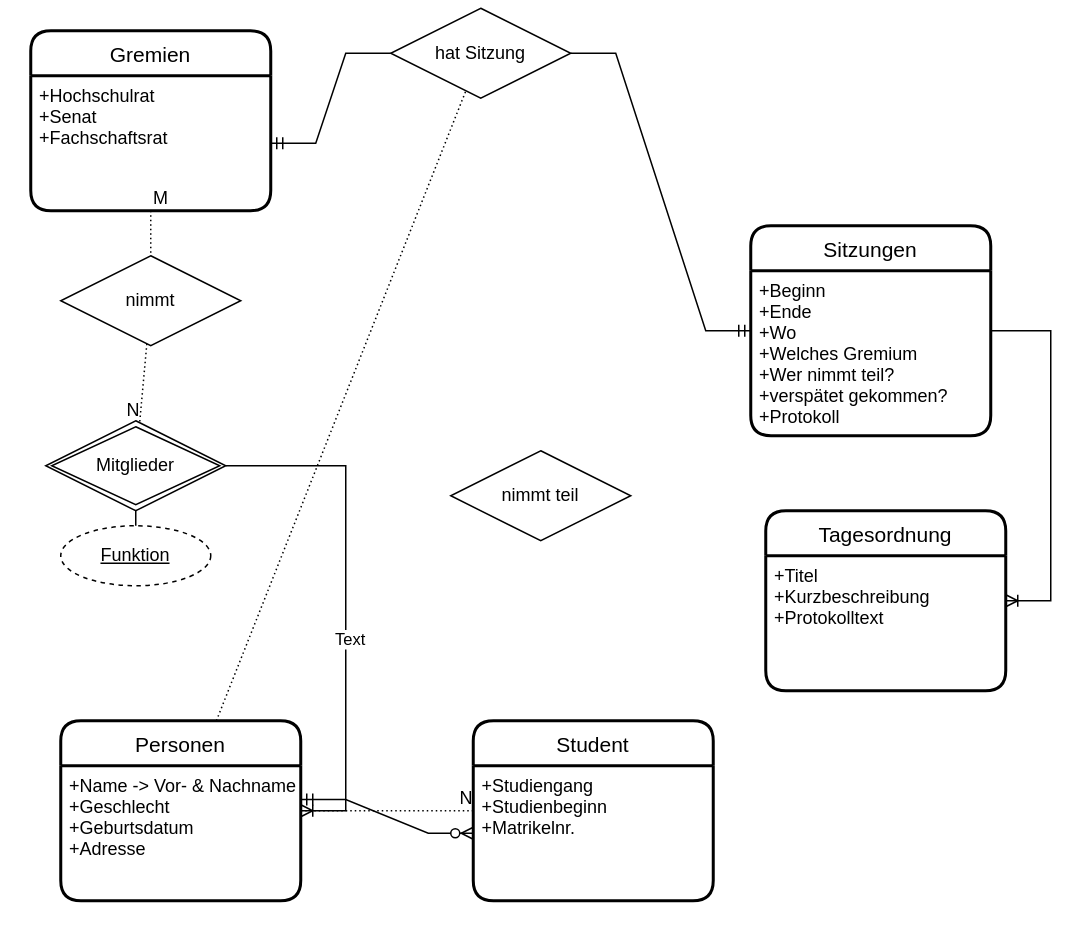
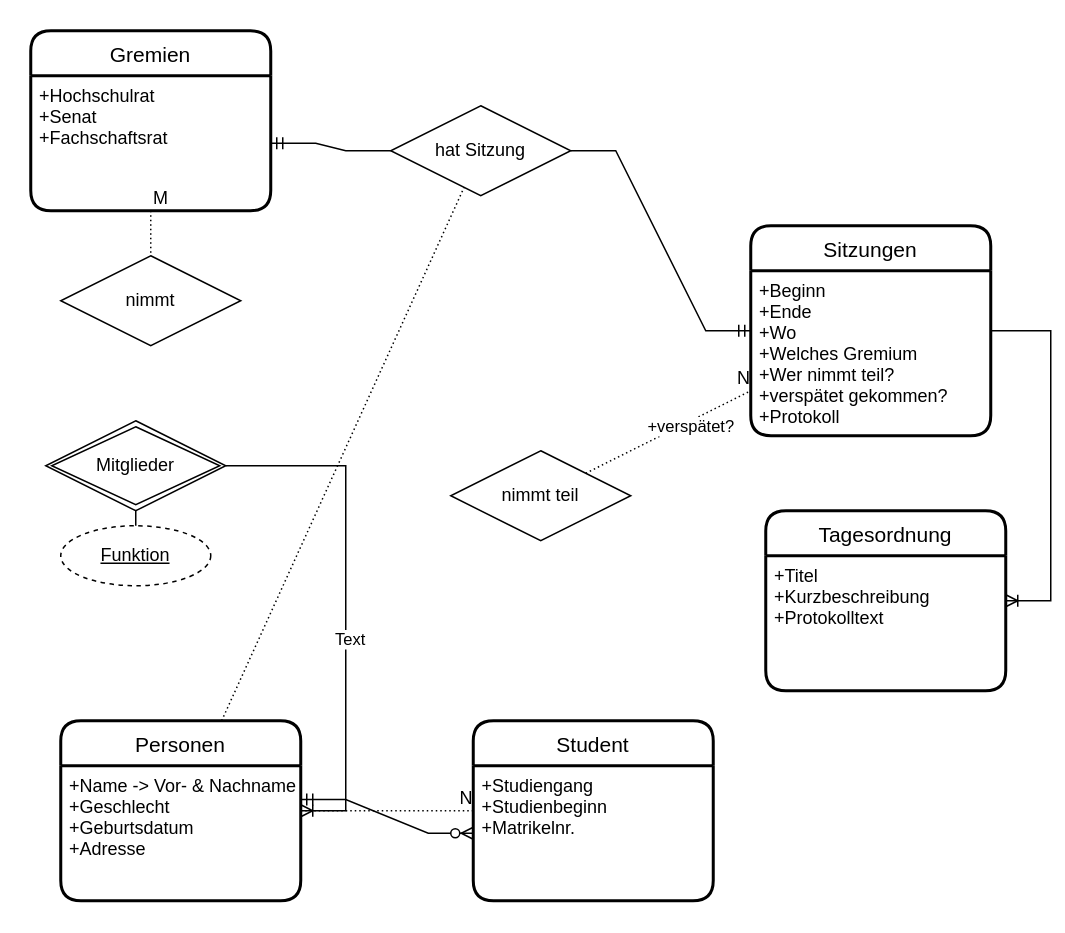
- <mxCell id="19" value="hat Sitzung" style="shape=rhombus;perimeter=rhombusPerimeter;whiteSpace=wrap;html=1;align=center;" vertex="1" parent="1"><mxGeometry x="260" y="5" width="120" height="60" as="geometry" /></mxCell>
+ <mxCell id="19" value="hat Sitzung" style="shape=rhombus;perimeter=rhombusPerimeter;whiteSpace=wrap;html=1;align=center;" vertex="1" parent="1"><mxGeometry x="260" y="70" width="120" height="60" as="geometry" /></mxCell>
- <mxCell id="21" value="" style="endArrow=none;html=1;rounded=0;dashed=1;dashPattern=1 2;startArrow=none;" edge="1" parent="1" source="23" target="29"><mxGeometry relative="1" as="geometry"><mxPoint x="310" y="280" as="sourcePoint" /><mxPoint x="100" y="280" as="targetPoint" /></mxGeometry></mxCell>
- <mxCell id="22" value="N" style="resizable=0;html=1;align=right;verticalAlign=bottom;" connectable="0" vertex="1" parent="21"><mxGeometry x="1" relative="1" as="geometry" /></mxCell>
+ <mxCell id="13" value="" style="endArrow=none;html=1;rounded=0;dashed=1;dashPattern=1 2;startArrow=none;" edge="1" parent="1" source="16" target="11"><mxGeometry relative="1" as="geometry"><mxPoint x="310" y="280" as="sourcePoint" /><mxPoint x="470" y="280" as="targetPoint" /></mxGeometry></mxCell>
+ <mxCell id="14" value="N" style="resizable=0;html=1;align=right;verticalAlign=bottom;" connectable="0" vertex="1" parent="13"><mxGeometry x="1" relative="1" as="geometry" /></mxCell>
+ <mxCell id="15" value="+verspätet?" style="edgeLabel;html=1;align=center;verticalAlign=middle;resizable=0;points=[];" vertex="1" connectable="0" parent="13"><mxGeometry x="0.229" y="-3" relative="1" as="geometry"><mxPoint as="offset" /></mxGeometry></mxCell>
